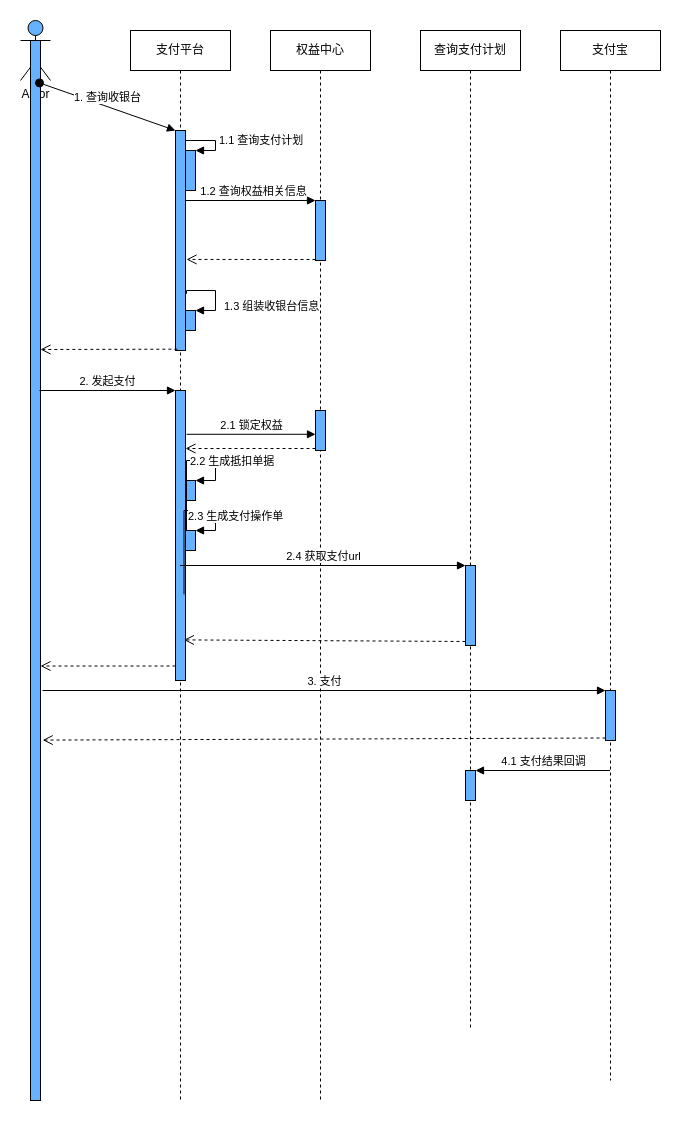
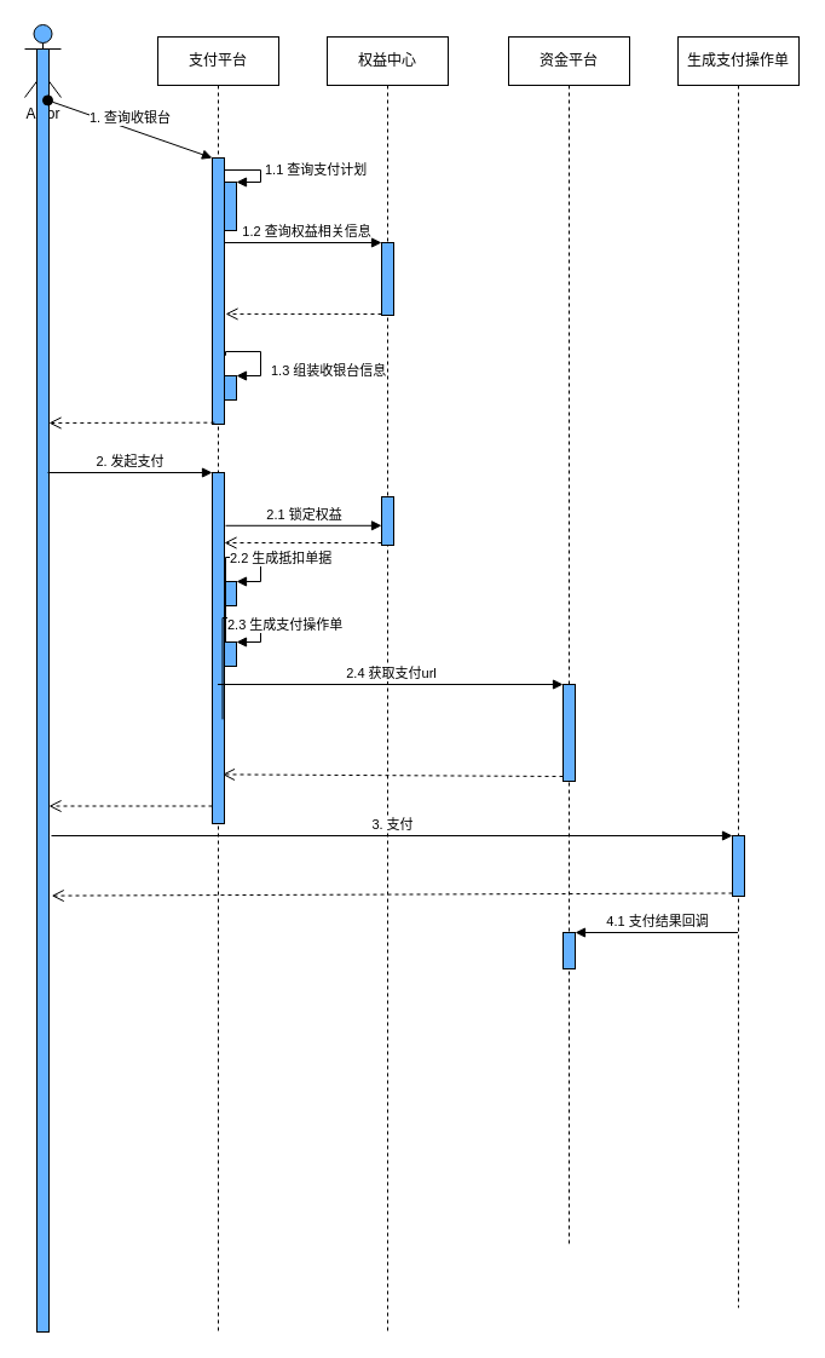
- <mxCell id="18" value="查询支付计划" style="shape=umlLifeline;perimeter=lifelinePerimeter;whiteSpace=wrap;html=1;container=1;collapsible=0;recursiveResize=0;outlineConnect=0;" vertex="1" parent="1"><mxGeometry x="420" y="30" width="100" height="1000" as="geometry" /></mxCell>
+ <mxCell id="18" value="资金平台" style="shape=umlLifeline;perimeter=lifelinePerimeter;whiteSpace=wrap;html=1;container=1;collapsible=0;recursiveResize=0;outlineConnect=0;" vertex="1" parent="1"><mxGeometry x="420" y="30" width="100" height="1000" as="geometry" /></mxCell>
- <mxCell id="21" value="支付宝" style="shape=umlLifeline;perimeter=lifelinePerimeter;whiteSpace=wrap;html=1;container=1;collapsible=0;recursiveResize=0;outlineConnect=0;" vertex="1" parent="1"><mxGeometry x="560" y="30" width="100" height="1050" as="geometry" /></mxCell>
+ <mxCell id="21" value="生成支付操作单" style="shape=umlLifeline;perimeter=lifelinePerimeter;whiteSpace=wrap;html=1;container=1;collapsible=0;recursiveResize=0;outlineConnect=0;" vertex="1" parent="1"><mxGeometry x="560" y="30" width="100" height="1050" as="geometry" /></mxCell>
